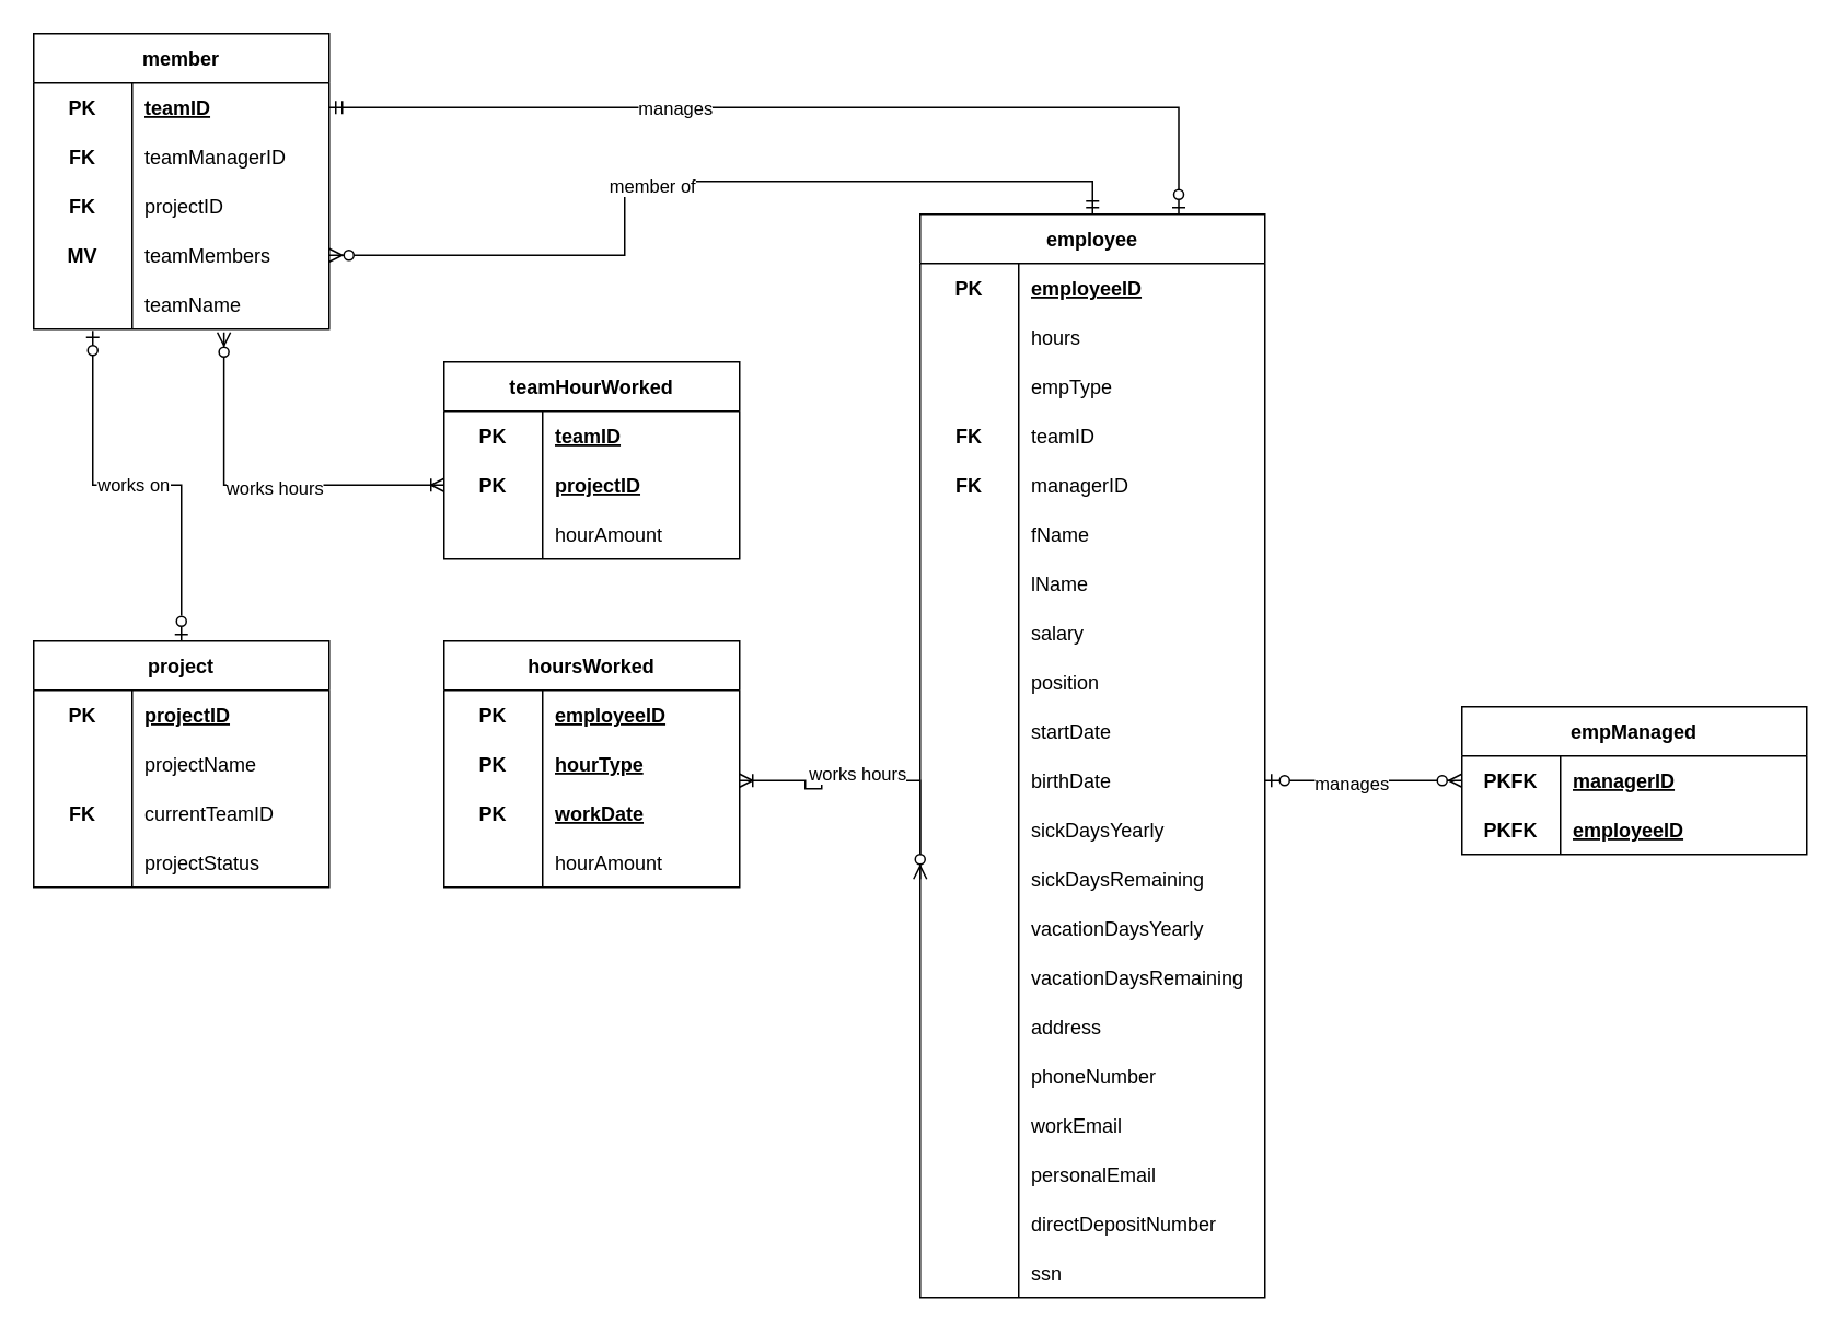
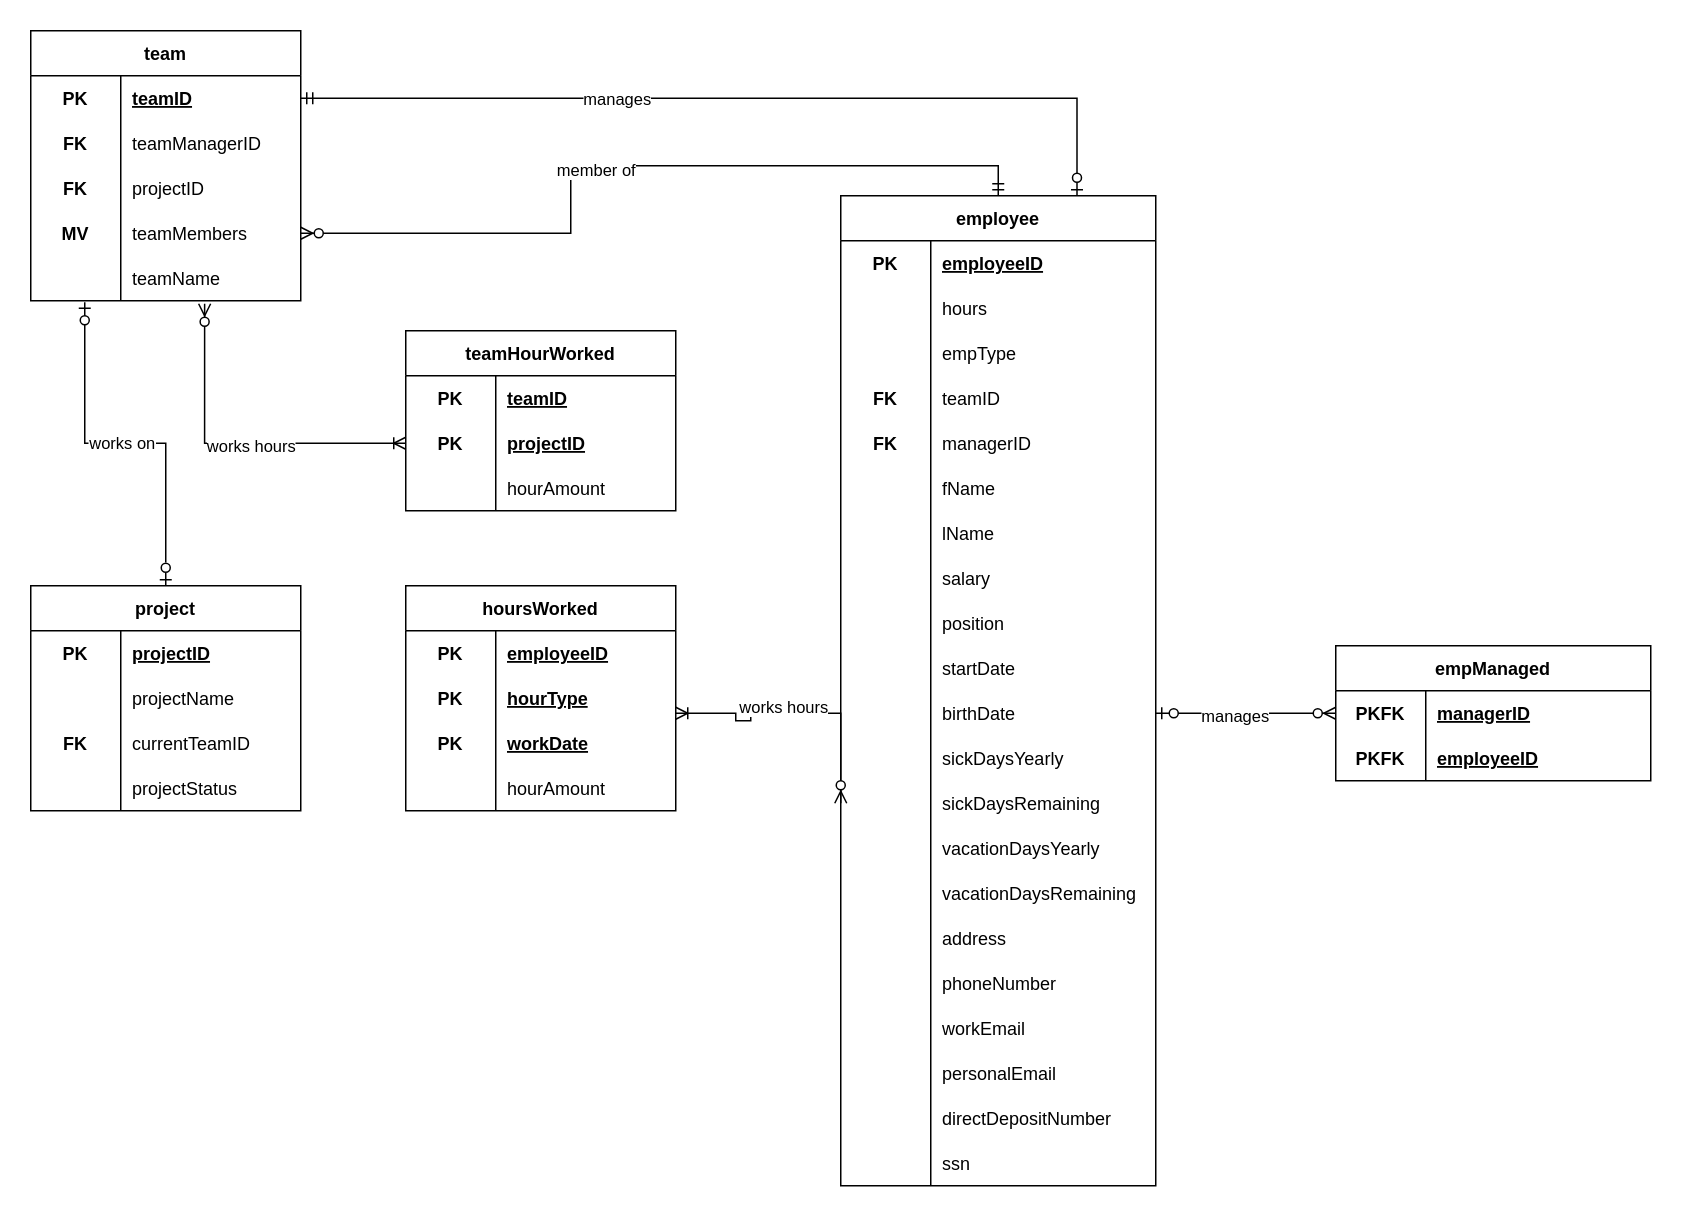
- <mxCell id="86" value="member" style="shape=table;startSize=30;container=1;collapsible=1;childLayout=tableLayout;fixedRows=1;rowLines=0;fontStyle=1;align=center;resizeLast=1;" parent="1" vertex="1"><mxGeometry x="20" y="20" width="180" height="180" as="geometry" /></mxCell>
+ <mxCell id="86" value="team" style="shape=table;startSize=30;container=1;collapsible=1;childLayout=tableLayout;fixedRows=1;rowLines=0;fontStyle=1;align=center;resizeLast=1;" parent="1" vertex="1"><mxGeometry x="20" y="20" width="180" height="180" as="geometry" /></mxCell>
